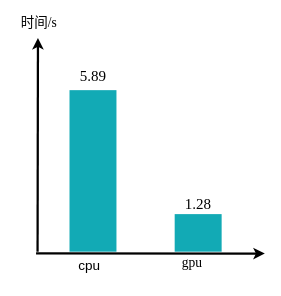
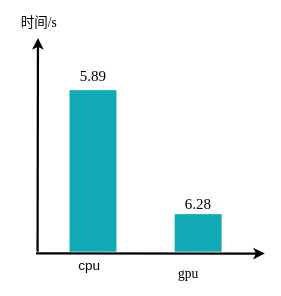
- <mxCell id="10" value="&lt;font style=&quot;font-size: 20px&quot; face=&quot;Times New Roman&quot;&gt;1.28&lt;/font&gt;" style="text;html=1;align=center;verticalAlign=middle;resizable=0;points=[];autosize=1;" parent="1" vertex="1"><mxGeometry x="238.25" y="260" width="50" height="20" as="geometry" /></mxCell>
+ <mxCell id="10" value="&lt;font style=&quot;font-size: 20px&quot; face=&quot;Times New Roman&quot;&gt;6.28&lt;/font&gt;" style="text;html=1;align=center;verticalAlign=middle;resizable=0;points=[];autosize=1;" parent="1" vertex="1"><mxGeometry x="238.25" y="260" width="50" height="20" as="geometry" /></mxCell>
- <mxCell id="7" value="&lt;font face=&quot;Times New Roman&quot;&gt;gpu&lt;/font&gt;" style="text;spacingTop=-5;align=center;verticalAlign=middle;fontStyle=0;html=1;fontSize=18;points=[];strokeColor=none;" parent="1" vertex="1"><mxGeometry x="194.5" y="336.5" width="120" height="30" as="geometry" /></mxCell>
+ <mxCell id="7" value="&lt;font face=&quot;Times New Roman&quot;&gt;gpu&lt;/font&gt;" style="text;spacingTop=-5;align=center;verticalAlign=middle;fontStyle=0;html=1;fontSize=18;points=[];strokeColor=none;" parent="1" vertex="1"><mxGeometry x="189.5" y="351.5" width="120" height="30" as="geometry" /></mxCell>
